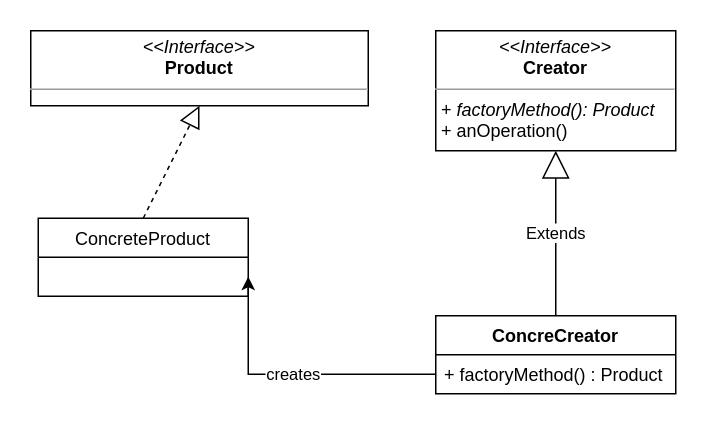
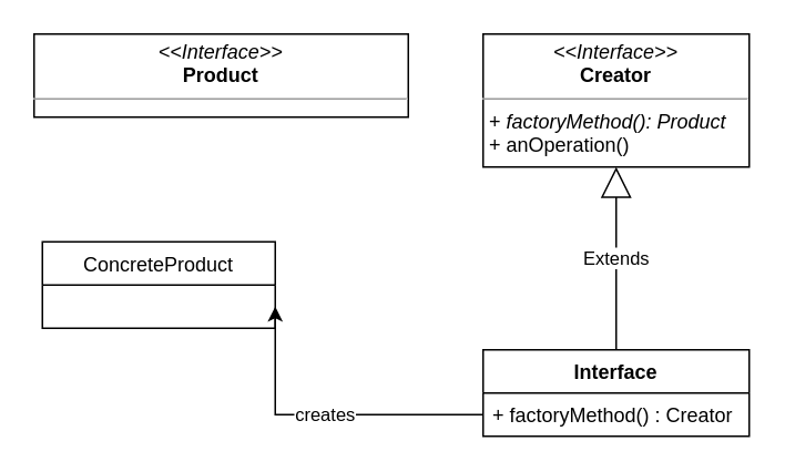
- <mxCell id="3" value="" style="endArrow=block;dashed=1;endFill=0;endSize=12;html=1;exitX=0.5;exitY=0;exitDx=0;exitDy=0;entryX=0.5;entryY=1;entryDx=0;entryDy=0;" edge="1" parent="1" source="2" target="5"><mxGeometry width="160" relative="1" as="geometry"><mxPoint x="210" y="170" as="sourcePoint" /><mxPoint x="90" y="120" as="targetPoint" /></mxGeometry></mxCell>
- <mxCell id="6" value="ConcreCreator" style="swimlane;fontStyle=1;align=center;verticalAlign=top;childLayout=stackLayout;horizontal=1;startSize=26;horizontalStack=0;resizeParent=1;resizeParentMax=0;resizeLast=0;collapsible=1;marginBottom=0;" vertex="1" parent="1"><mxGeometry x="290" y="210" width="160" height="52" as="geometry" /></mxCell>
+ <mxCell id="6" value="Interface" style="swimlane;fontStyle=1;align=center;verticalAlign=top;childLayout=stackLayout;horizontal=1;startSize=26;horizontalStack=0;resizeParent=1;resizeParentMax=0;resizeLast=0;collapsible=1;marginBottom=0;" vertex="1" parent="1"><mxGeometry x="290" y="210" width="160" height="52" as="geometry" /></mxCell>
- <mxCell id="7" value="+ factoryMethod() : Product" style="text;strokeColor=none;fillColor=none;align=left;verticalAlign=top;spacingLeft=4;spacingRight=4;overflow=hidden;rotatable=0;points=[[0,0.5],[1,0.5]];portConstraint=eastwest;" vertex="1" parent="6"><mxGeometry y="26" width="160" height="26" as="geometry" /></mxCell>
+ <mxCell id="7" value="+ factoryMethod() : Creator" style="text;strokeColor=none;fillColor=none;align=left;verticalAlign=top;spacingLeft=4;spacingRight=4;overflow=hidden;rotatable=0;points=[[0,0.5],[1,0.5]];portConstraint=eastwest;" vertex="1" parent="6"><mxGeometry y="26" width="160" height="26" as="geometry" /></mxCell>
